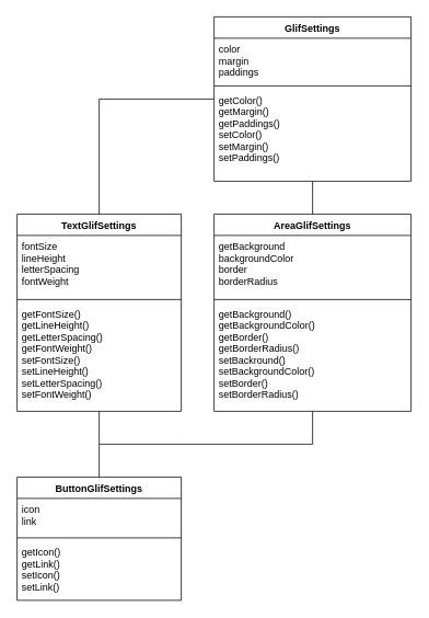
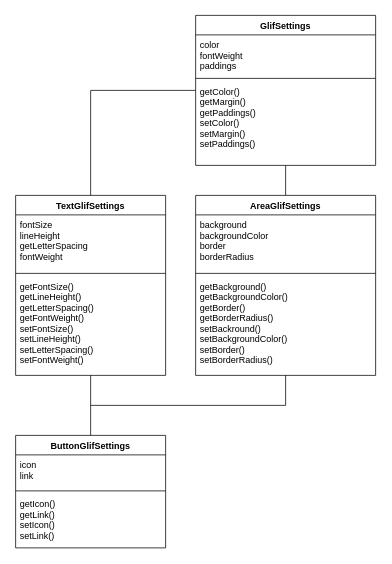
- <mxCell id="5" value="color&#10;margin &#10;paddings" style="text;strokeColor=none;fillColor=none;align=left;verticalAlign=top;spacingLeft=4;spacingRight=4;overflow=hidden;rotatable=0;points=[[0,0.5],[1,0.5]];portConstraint=eastwest;fontStyle=0" vertex="1" parent="4"><mxGeometry y="26" width="240" height="54" as="geometry" /></mxCell>
+ <mxCell id="5" value="color&#10;fontWeight &#10;paddings" style="text;strokeColor=none;fillColor=none;align=left;verticalAlign=top;spacingLeft=4;spacingRight=4;overflow=hidden;rotatable=0;points=[[0,0.5],[1,0.5]];portConstraint=eastwest;fontStyle=0" vertex="1" parent="4"><mxGeometry y="26" width="240" height="54" as="geometry" /></mxCell>
- <mxCell id="10" value="fontSize&#10;lineHeight&#10;letterSpacing&#10;fontWeight&#10;" style="text;strokeColor=none;fillColor=none;align=left;verticalAlign=top;spacingLeft=4;spacingRight=4;overflow=hidden;rotatable=0;points=[[0,0.5],[1,0.5]];portConstraint=eastwest;fontStyle=0" vertex="1" parent="9"><mxGeometry y="26" width="200" height="74" as="geometry" /></mxCell>
+ <mxCell id="10" value="fontSize&#10;lineHeight&#10;getLetterSpacing&#10;fontWeight&#10;" style="text;strokeColor=none;fillColor=none;align=left;verticalAlign=top;spacingLeft=4;spacingRight=4;overflow=hidden;rotatable=0;points=[[0,0.5],[1,0.5]];portConstraint=eastwest;fontStyle=0" vertex="1" parent="9"><mxGeometry y="26" width="200" height="74" as="geometry" /></mxCell>
- <mxCell id="15" value="getBackground&#10;backgroundColor&#10;border&#10;borderRadius" style="text;strokeColor=none;fillColor=none;align=left;verticalAlign=top;spacingLeft=4;spacingRight=4;overflow=hidden;rotatable=0;points=[[0,0.5],[1,0.5]];portConstraint=eastwest;fontStyle=0" vertex="1" parent="14"><mxGeometry y="26" width="240" height="74" as="geometry" /></mxCell>
+ <mxCell id="15" value="background&#10;backgroundColor&#10;border&#10;borderRadius" style="text;strokeColor=none;fillColor=none;align=left;verticalAlign=top;spacingLeft=4;spacingRight=4;overflow=hidden;rotatable=0;points=[[0,0.5],[1,0.5]];portConstraint=eastwest;fontStyle=0" vertex="1" parent="14"><mxGeometry y="26" width="240" height="74" as="geometry" /></mxCell>
